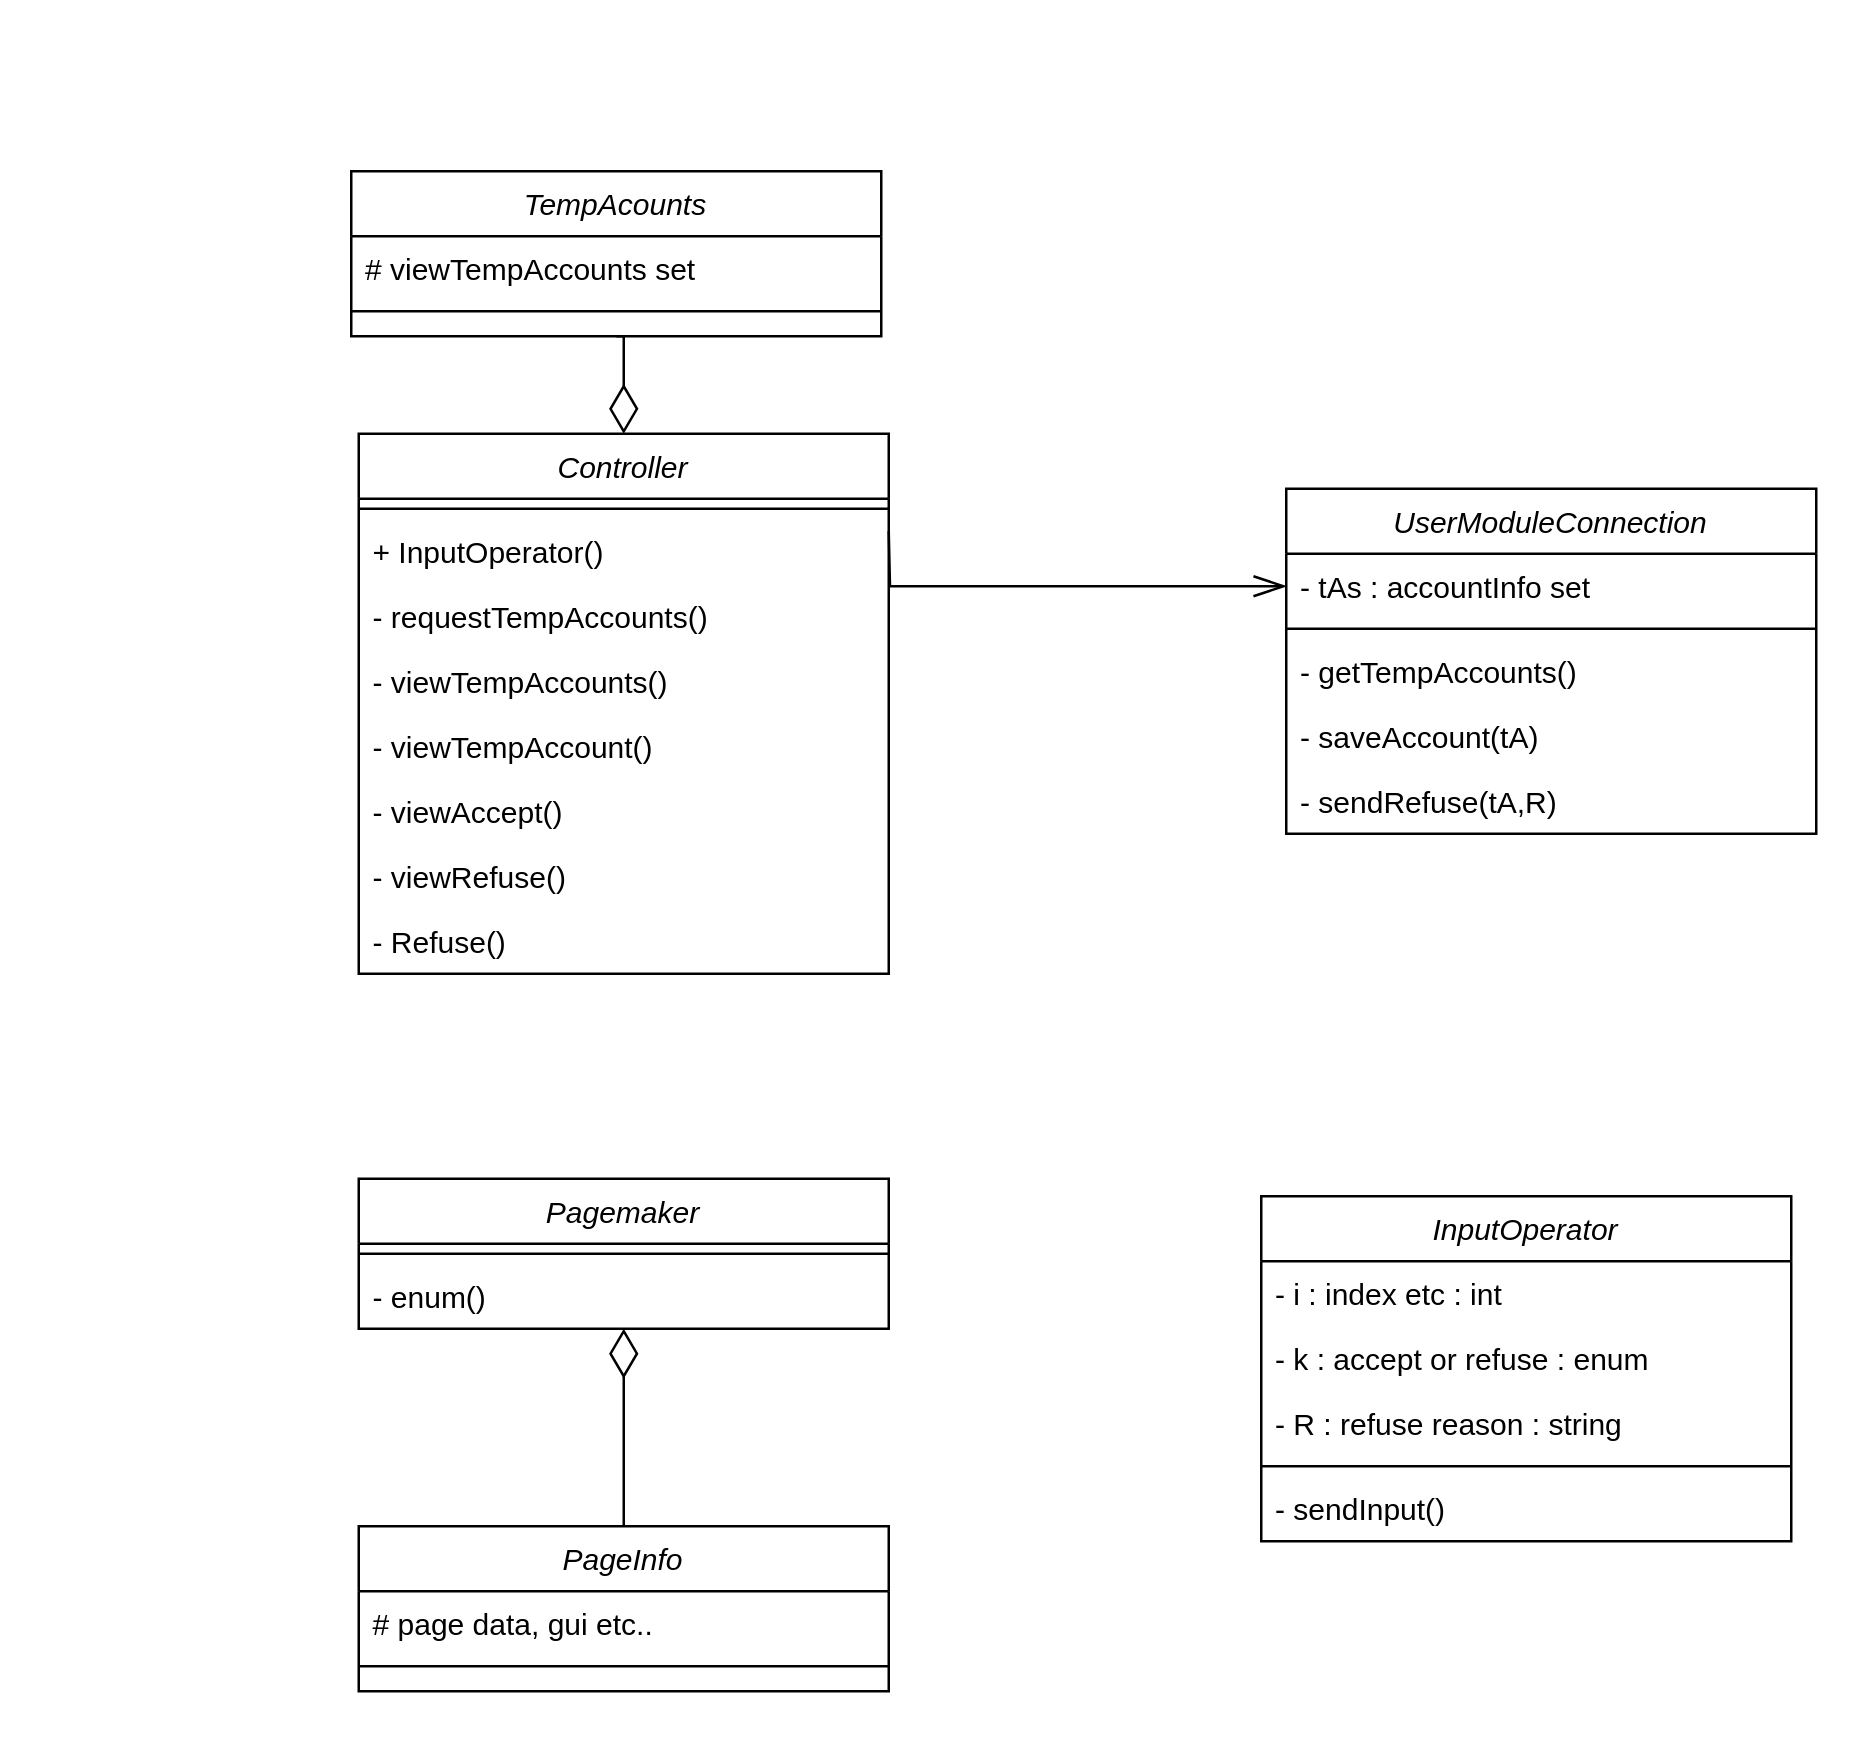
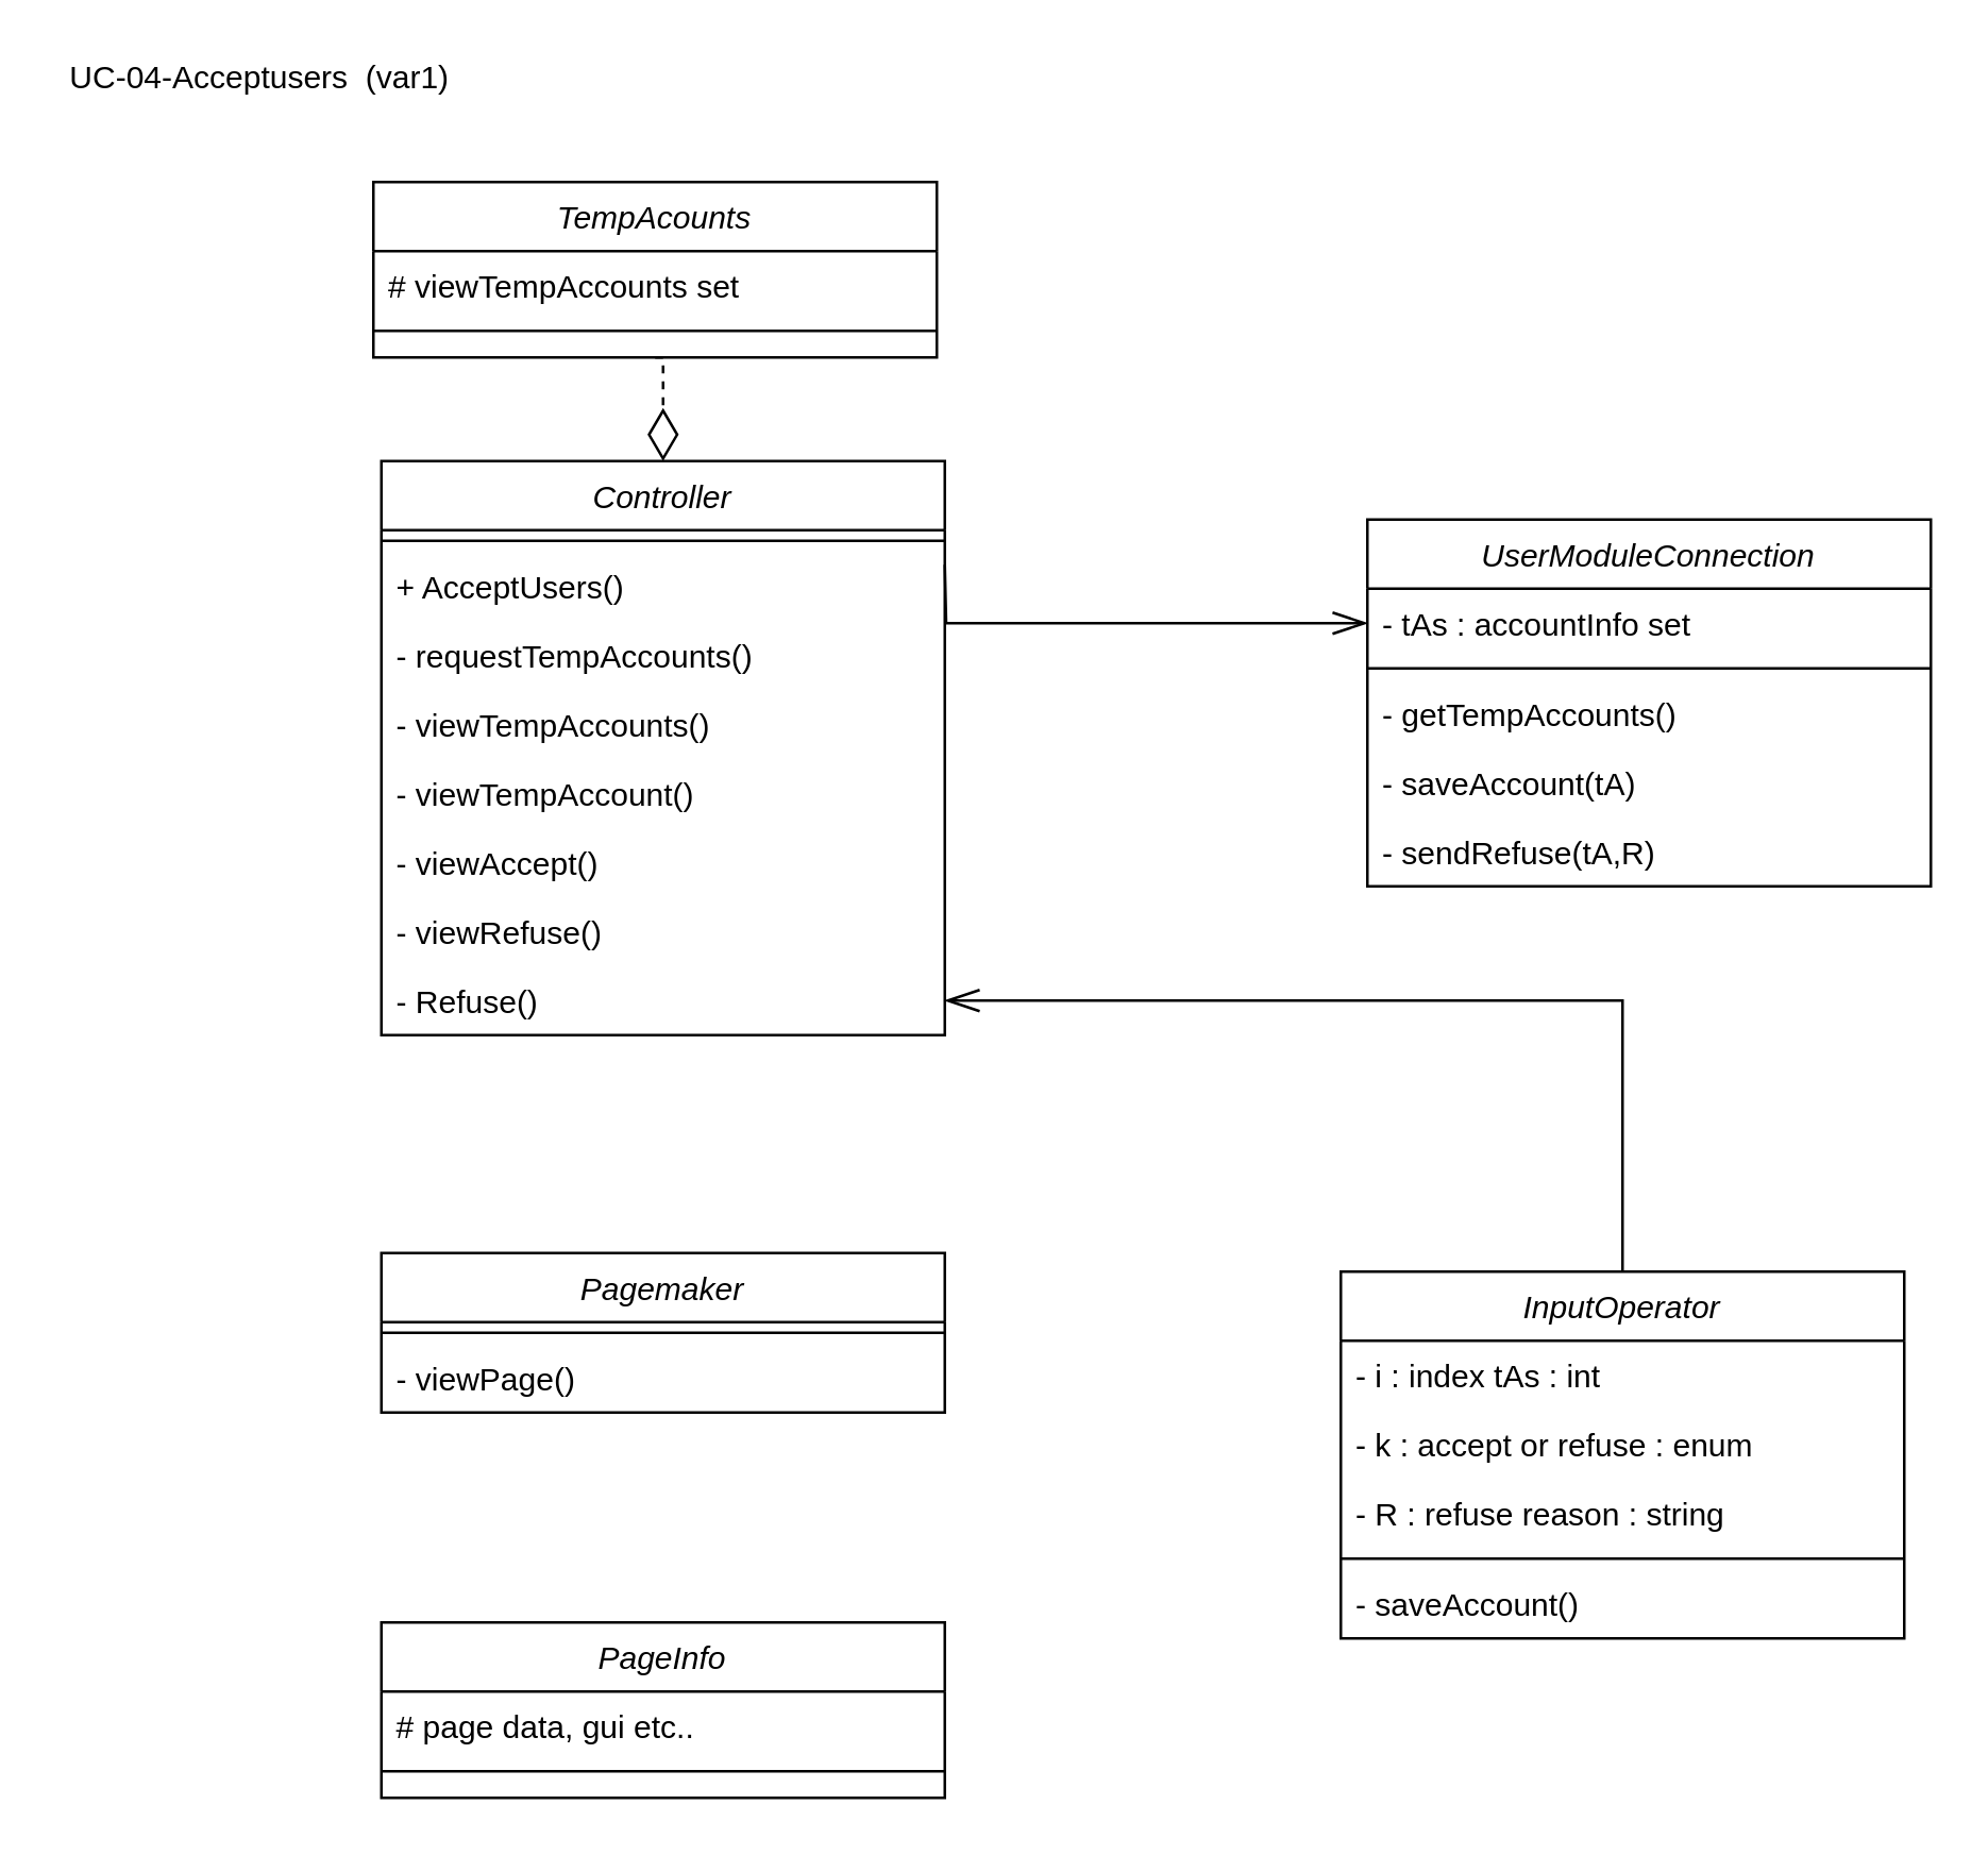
+ <mxCell id="28" value="UC-04-Acceptusers&amp;nbsp; (var1)" style="text;html=1;align=center;verticalAlign=middle;resizable=0;points=[];autosize=1;strokeColor=none;" parent="1" vertex="1"><mxGeometry x="20" y="20" width="153" height="18" as="geometry" /></mxCell>
- <mxCell id="36" style="edgeStyle=orthogonalEdgeStyle;rounded=0;orthogonalLoop=1;jettySize=auto;html=1;entryX=0.5;entryY=0;entryDx=0;entryDy=0;endArrow=diamondThin;endFill=0;endSize=17;exitX=0.5;exitY=1;exitDx=0;exitDy=0;" edge="1" parent="1" source="33" target="2"><mxGeometry relative="1" as="geometry"><mxPoint x="256" y="159" as="sourcePoint" /><mxPoint x="259" y="-6" as="targetPoint" /></mxGeometry></mxCell>
+ <mxCell id="36" style="edgeStyle=orthogonalEdgeStyle;rounded=0;orthogonalLoop=1;jettySize=auto;html=1;entryX=0.5;entryY=0;entryDx=0;entryDy=0;endArrow=diamondThin;endFill=0;endSize=17;exitX=0.5;exitY=1;exitDx=0;exitDy=0;dashed=1;" edge="1" parent="1" source="33" target="2"><mxGeometry relative="1" as="geometry"><mxPoint x="256" y="159" as="sourcePoint" /><mxPoint x="259" y="-6" as="targetPoint" /></mxGeometry></mxCell>
- <mxCell id="4" value="+ InputOperator()&#10;" style="text;align=left;verticalAlign=top;spacingLeft=4;spacingRight=4;overflow=hidden;rotatable=0;points=[[0,0.5],[1,0.5]];portConstraint=eastwest;" parent="2" vertex="1"><mxGeometry y="34" width="212" height="26" as="geometry" /></mxCell>
+ <mxCell id="4" value="+ AcceptUsers()&#10;" style="text;align=left;verticalAlign=top;spacingLeft=4;spacingRight=4;overflow=hidden;rotatable=0;points=[[0,0.5],[1,0.5]];portConstraint=eastwest;" parent="2" vertex="1"><mxGeometry y="34" width="212" height="26" as="geometry" /></mxCell>
+ <mxCell id="11" style="edgeStyle=orthogonalEdgeStyle;rounded=0;orthogonalLoop=1;jettySize=auto;html=1;exitX=0.5;exitY=0;exitDx=0;exitDy=0;entryX=1;entryY=0.5;entryDx=0;entryDy=0;endArrow=openThin;endFill=0;endSize=11;" edge="1" parent="1" source="12" target="10"><mxGeometry relative="1" as="geometry" /></mxCell>
- <mxCell id="13" value="- i : index etc : int" style="text;align=left;verticalAlign=top;spacingLeft=4;spacingRight=4;overflow=hidden;rotatable=0;points=[[0,0.5],[1,0.5]];portConstraint=eastwest;rounded=0;shadow=0;html=0;" parent="12" vertex="1"><mxGeometry y="26" width="212" height="26" as="geometry" /></mxCell>
+ <mxCell id="13" value="- i : index tAs : int" style="text;align=left;verticalAlign=top;spacingLeft=4;spacingRight=4;overflow=hidden;rotatable=0;points=[[0,0.5],[1,0.5]];portConstraint=eastwest;rounded=0;shadow=0;html=0;" parent="12" vertex="1"><mxGeometry y="26" width="212" height="26" as="geometry" /></mxCell>
- <mxCell id="20" value="- enum()" style="text;align=left;verticalAlign=top;spacingLeft=4;spacingRight=4;overflow=hidden;rotatable=0;points=[[0,0.5],[1,0.5]];portConstraint=eastwest;" parent="18" vertex="1"><mxGeometry y="34" width="212" height="26" as="geometry" /></mxCell>
+ <mxCell id="20" value="- viewPage()" style="text;align=left;verticalAlign=top;spacingLeft=4;spacingRight=4;overflow=hidden;rotatable=0;points=[[0,0.5],[1,0.5]];portConstraint=eastwest;" parent="18" vertex="1"><mxGeometry y="34" width="212" height="26" as="geometry" /></mxCell>
- <mxCell id="32" style="edgeStyle=orthogonalEdgeStyle;rounded=0;orthogonalLoop=1;jettySize=auto;html=1;entryX=0.5;entryY=1;entryDx=0;entryDy=0;endArrow=diamondThin;endFill=0;endSize=17;exitX=0.5;exitY=0;exitDx=0;exitDy=0;" parent="1" source="29" target="18" edge="1"><mxGeometry relative="1" as="geometry"><mxPoint x="226" y="695" as="sourcePoint" /><mxPoint x="235" y="419" as="targetPoint" /></mxGeometry></mxCell>
- <mxCell id="17" value="- sendInput()" style="text;align=left;verticalAlign=top;spacingLeft=4;spacingRight=4;overflow=hidden;rotatable=0;points=[[0,0.5],[1,0.5]];portConstraint=eastwest;" parent="12" vertex="1"><mxGeometry y="112" width="212" height="26" as="geometry" /></mxCell>
+ <mxCell id="17" value="- saveAccount()" style="text;align=left;verticalAlign=top;spacingLeft=4;spacingRight=4;overflow=hidden;rotatable=0;points=[[0,0.5],[1,0.5]];portConstraint=eastwest;" parent="12" vertex="1"><mxGeometry y="112" width="212" height="26" as="geometry" /></mxCell>
